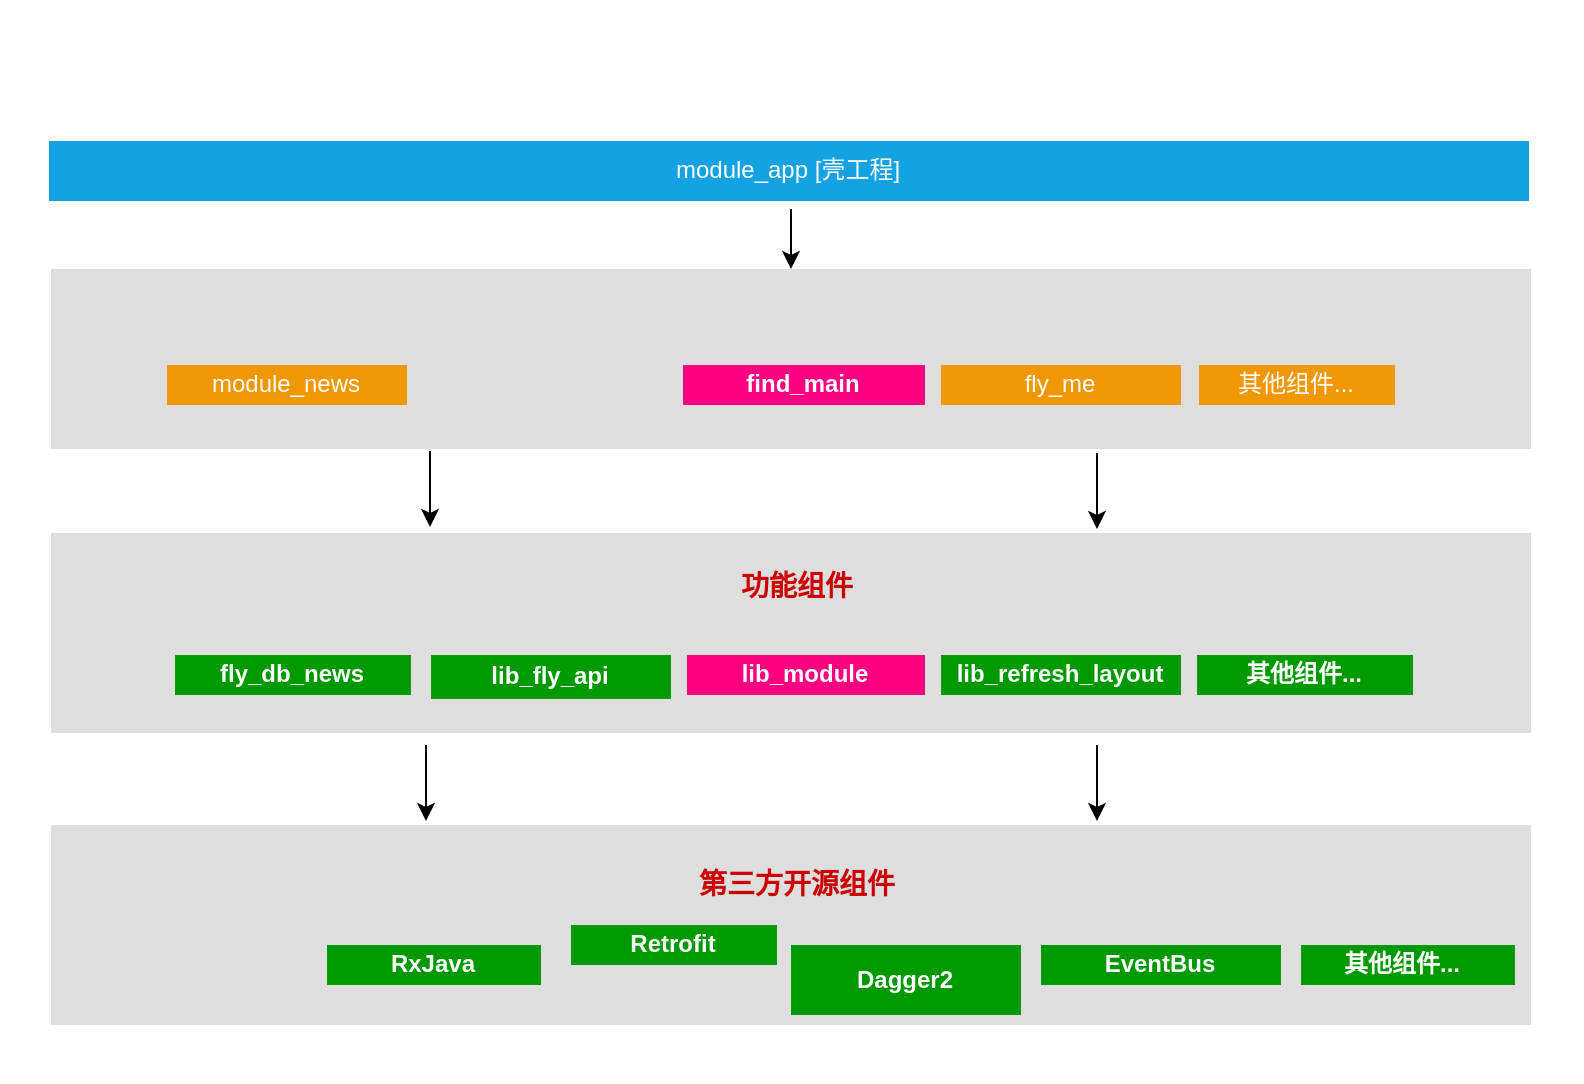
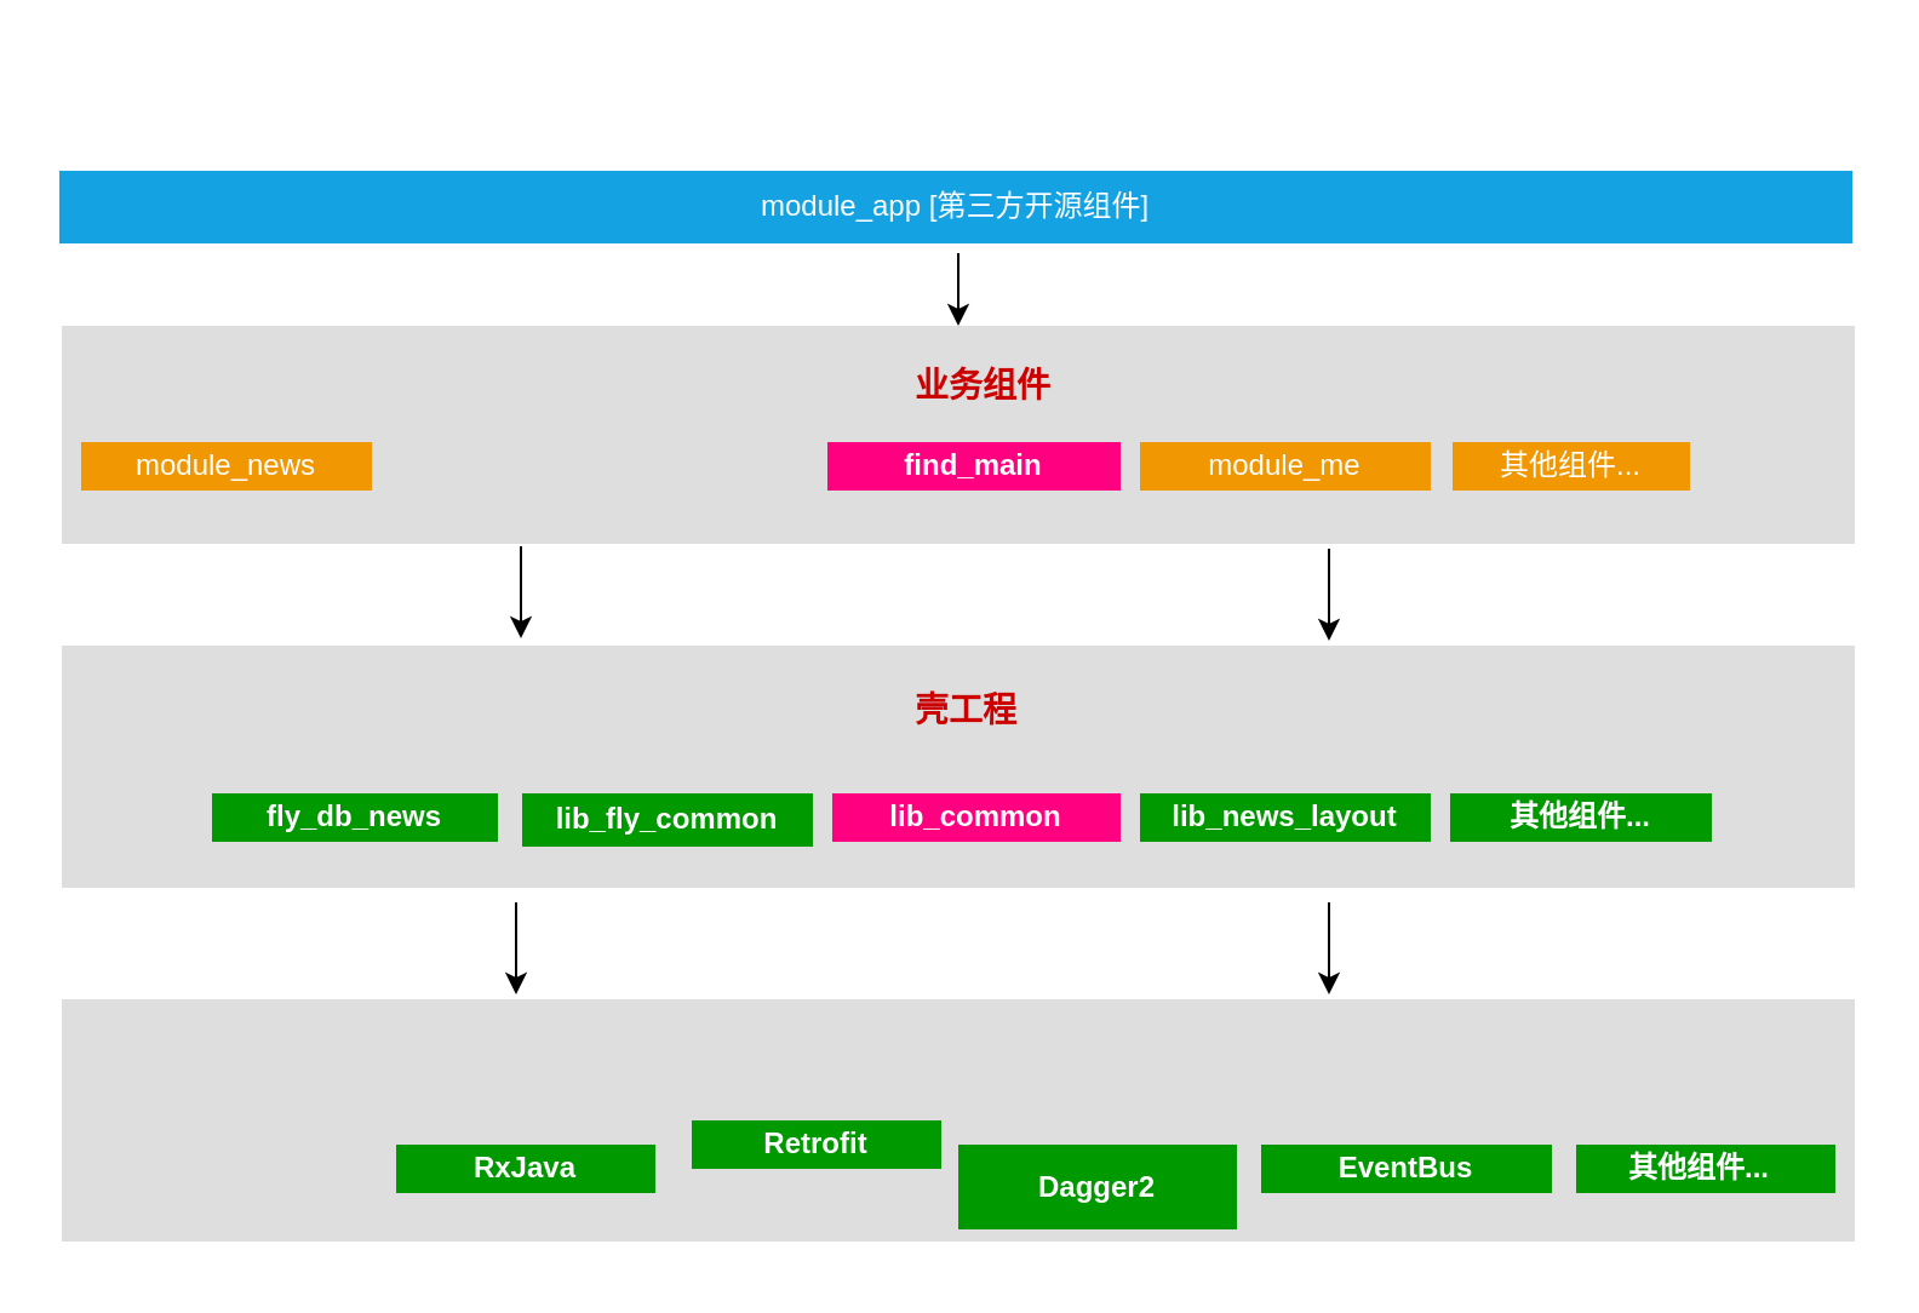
- <mxCell id="3" value="module_app [壳工程]" style="text;html=1;strokeColor=none;fillColor=#14A2E3;align=center;verticalAlign=middle;whiteSpace=wrap;rounded=0;fontColor=#FFFFFF;" parent="1" vertex="1"><mxGeometry x="24" y="70" width="740" height="30" as="geometry" /></mxCell>
+ <mxCell id="3" value="module_app [第三方开源组件]" style="text;html=1;strokeColor=none;fillColor=#14A2E3;align=center;verticalAlign=middle;whiteSpace=wrap;rounded=0;fontColor=#FFFFFF;" parent="1" vertex="1"><mxGeometry x="24" y="70" width="740" height="30" as="geometry" /></mxCell>
+ <mxCell id="5" value="&lt;font color=&quot;#cc0000&quot; style=&quot;font-size: 14px&quot;&gt;&lt;b&gt;业务组件&lt;/b&gt;&lt;/font&gt;" style="text;html=1;strokeColor=none;fillColor=none;align=center;verticalAlign=middle;whiteSpace=wrap;rounded=0;fontColor=#FFFFFF;" parent="1" vertex="1"><mxGeometry x="335" y="149" width="141" height="20" as="geometry" /></mxCell>
- <mxCell id="6" value="module_news" style="text;html=1;strokeColor=none;fillColor=#F19702;align=center;verticalAlign=middle;whiteSpace=wrap;rounded=0;fontColor=#FFFFFF;" parent="1" vertex="1"><mxGeometry x="83" y="182" width="120" height="20" as="geometry" /></mxCell>
+ <mxCell id="6" value="module_news" style="text;html=1;strokeColor=none;fillColor=#F19702;align=center;verticalAlign=middle;whiteSpace=wrap;rounded=0;fontColor=#FFFFFF;" parent="1" vertex="1"><mxGeometry x="33" y="182" width="120" height="20" as="geometry" /></mxCell>
- <mxCell id="8" value="fly_me" style="text;html=1;strokeColor=none;fillColor=#F19702;align=center;verticalAlign=middle;whiteSpace=wrap;rounded=0;fontColor=#FFFFFF;" parent="1" vertex="1"><mxGeometry x="470" y="182" width="120" height="20" as="geometry" /></mxCell>
+ <mxCell id="8" value="module_me" style="text;html=1;strokeColor=none;fillColor=#F19702;align=center;verticalAlign=middle;whiteSpace=wrap;rounded=0;fontColor=#FFFFFF;" parent="1" vertex="1"><mxGeometry x="470" y="182" width="120" height="20" as="geometry" /></mxCell>
- <mxCell id="15" value="&lt;font color=&quot;#cc0000&quot; style=&quot;font-size: 14px&quot;&gt;&lt;b&gt;功能组件&lt;/b&gt;&lt;/font&gt;" style="text;html=1;strokeColor=none;fillColor=none;align=center;verticalAlign=middle;whiteSpace=wrap;rounded=0;fontColor=#FFFFFF;" parent="1" vertex="1"><mxGeometry x="327.5" y="283" width="141" height="20" as="geometry" /></mxCell>
+ <mxCell id="15" value="&lt;font color=&quot;#cc0000&quot; style=&quot;font-size: 14px&quot;&gt;&lt;b&gt;壳工程&lt;/b&gt;&lt;/font&gt;" style="text;html=1;strokeColor=none;fillColor=none;align=center;verticalAlign=middle;whiteSpace=wrap;rounded=0;fontColor=#FFFFFF;" parent="1" vertex="1"><mxGeometry x="327.5" y="283" width="141" height="20" as="geometry" /></mxCell>
- <mxCell id="10" value="lib_module" style="text;html=1;strokeColor=none;fillColor=#FF0080;align=center;verticalAlign=middle;whiteSpace=wrap;rounded=0;fontColor=#FFFFFF;fontStyle=1" parent="1" vertex="1"><mxGeometry x="343" y="327" width="119" height="20" as="geometry" /></mxCell>
+ <mxCell id="10" value="lib_common" style="text;html=1;strokeColor=none;fillColor=#FF0080;align=center;verticalAlign=middle;whiteSpace=wrap;rounded=0;fontColor=#FFFFFF;fontStyle=1" parent="1" vertex="1"><mxGeometry x="343" y="327" width="119" height="20" as="geometry" /></mxCell>
- <mxCell id="13" value="lib_refresh_layout" style="text;html=1;strokeColor=none;fillColor=#009900;align=center;verticalAlign=middle;whiteSpace=wrap;rounded=0;fontColor=#FFFFFF;fontStyle=1" parent="1" vertex="1"><mxGeometry x="470" y="327" width="120" height="20" as="geometry" /></mxCell>
+ <mxCell id="13" value="lib_news_layout" style="text;html=1;strokeColor=none;fillColor=#009900;align=center;verticalAlign=middle;whiteSpace=wrap;rounded=0;fontColor=#FFFFFF;fontStyle=1" parent="1" vertex="1"><mxGeometry x="470" y="327" width="120" height="20" as="geometry" /></mxCell>
- <mxCell id="12" value="lib_fly_api" style="text;html=1;strokeColor=none;fillColor=#009900;align=center;verticalAlign=middle;whiteSpace=wrap;rounded=0;fontColor=#FFFFFF;fontStyle=1" parent="1" vertex="1"><mxGeometry x="215" y="327" width="120" height="22" as="geometry" /></mxCell>
+ <mxCell id="12" value="lib_fly_common" style="text;html=1;strokeColor=none;fillColor=#009900;align=center;verticalAlign=middle;whiteSpace=wrap;rounded=0;fontColor=#FFFFFF;fontStyle=1" parent="1" vertex="1"><mxGeometry x="215" y="327" width="120" height="22" as="geometry" /></mxCell>
- <mxCell id="21" value="&lt;font color=&quot;#cc0000&quot; style=&quot;font-size: 14px&quot;&gt;&lt;b&gt;第三方开源组件&lt;/b&gt;&lt;/font&gt;" style="text;html=1;strokeColor=none;fillColor=none;align=center;verticalAlign=middle;whiteSpace=wrap;rounded=0;fontColor=#FFFFFF;" parent="1" vertex="1"><mxGeometry x="327.5" y="432" width="141" height="20" as="geometry" /></mxCell>
